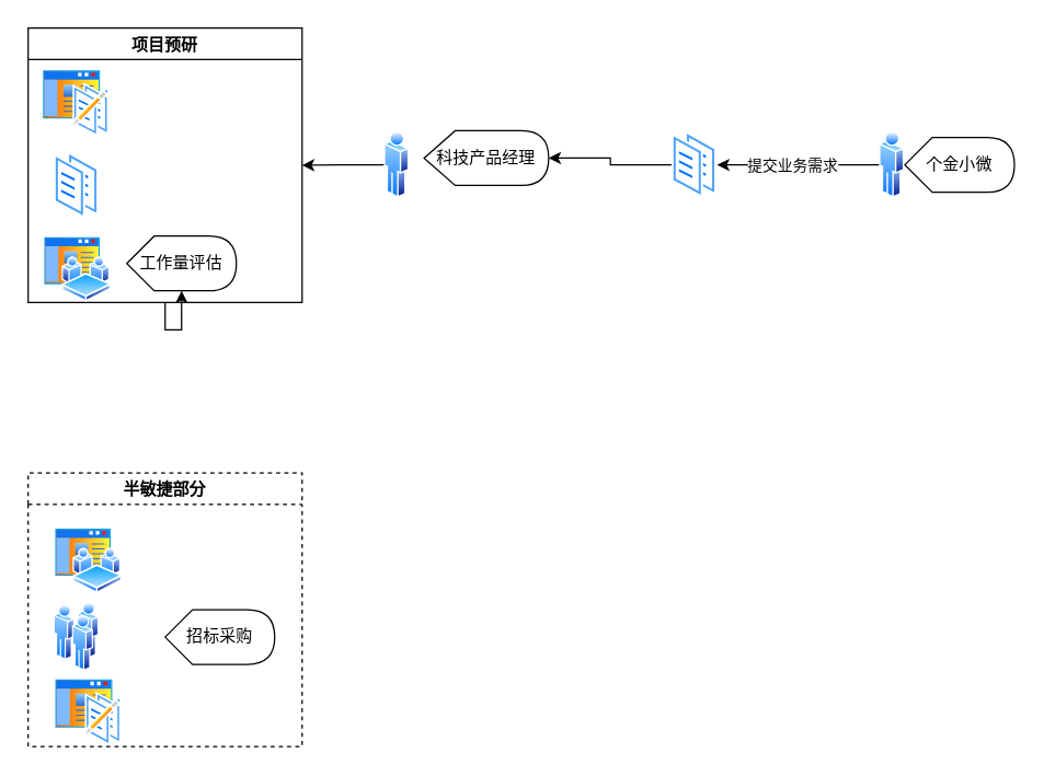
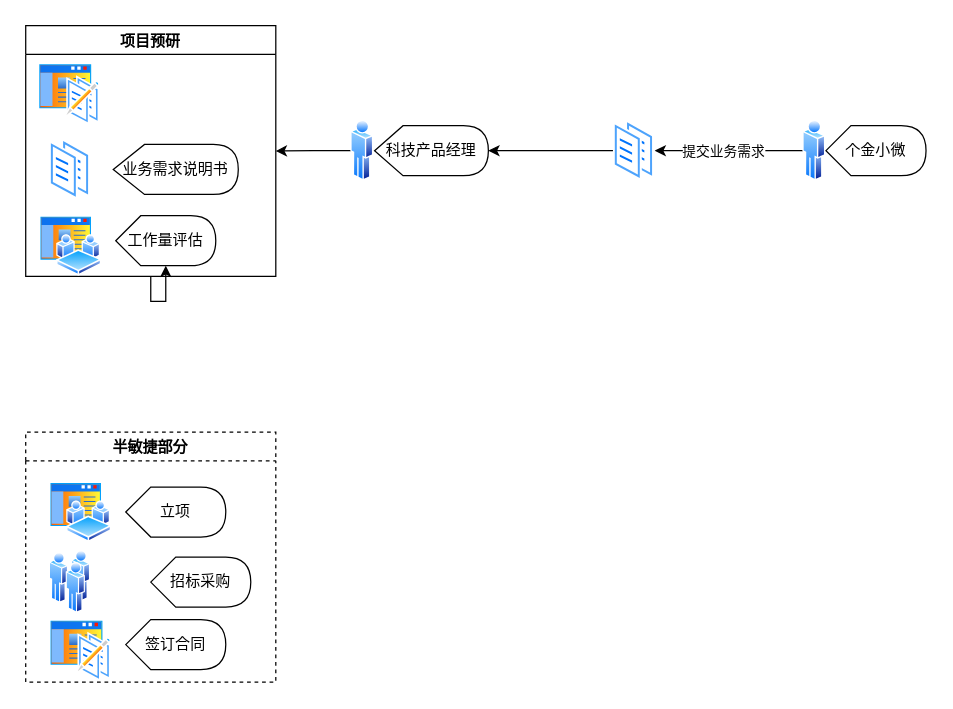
- <mxCell id="10" value="科技产品经理" style="shape=display;whiteSpace=wrap;html=1;" vertex="1" parent="1"><mxGeometry x="309" y="95" width="91" height="40" as="geometry" /></mxCell>
+ <mxCell id="10" value="科技产品经理" style="shape=display;whiteSpace=wrap;html=1;" vertex="1" parent="1"><mxGeometry x="299" y="100" width="91" height="40" as="geometry" /></mxCell>
+ <mxCell id="15" value="业务需求说明书" style="shape=display;whiteSpace=wrap;html=1;" vertex="1" parent="12"><mxGeometry x="70" y="95" width="100" height="40" as="geometry" /></mxCell>
+ <mxCell id="20" value="立项" style="shape=display;whiteSpace=wrap;html=1;" vertex="1" parent="18"><mxGeometry x="80" y="44" width="80" height="40" as="geometry" /></mxCell>
+ <mxCell id="24" value="签订合同" style="shape=display;whiteSpace=wrap;html=1;" vertex="1" parent="18"><mxGeometry x="80" y="150" width="80" height="40" as="geometry" /></mxCell>
